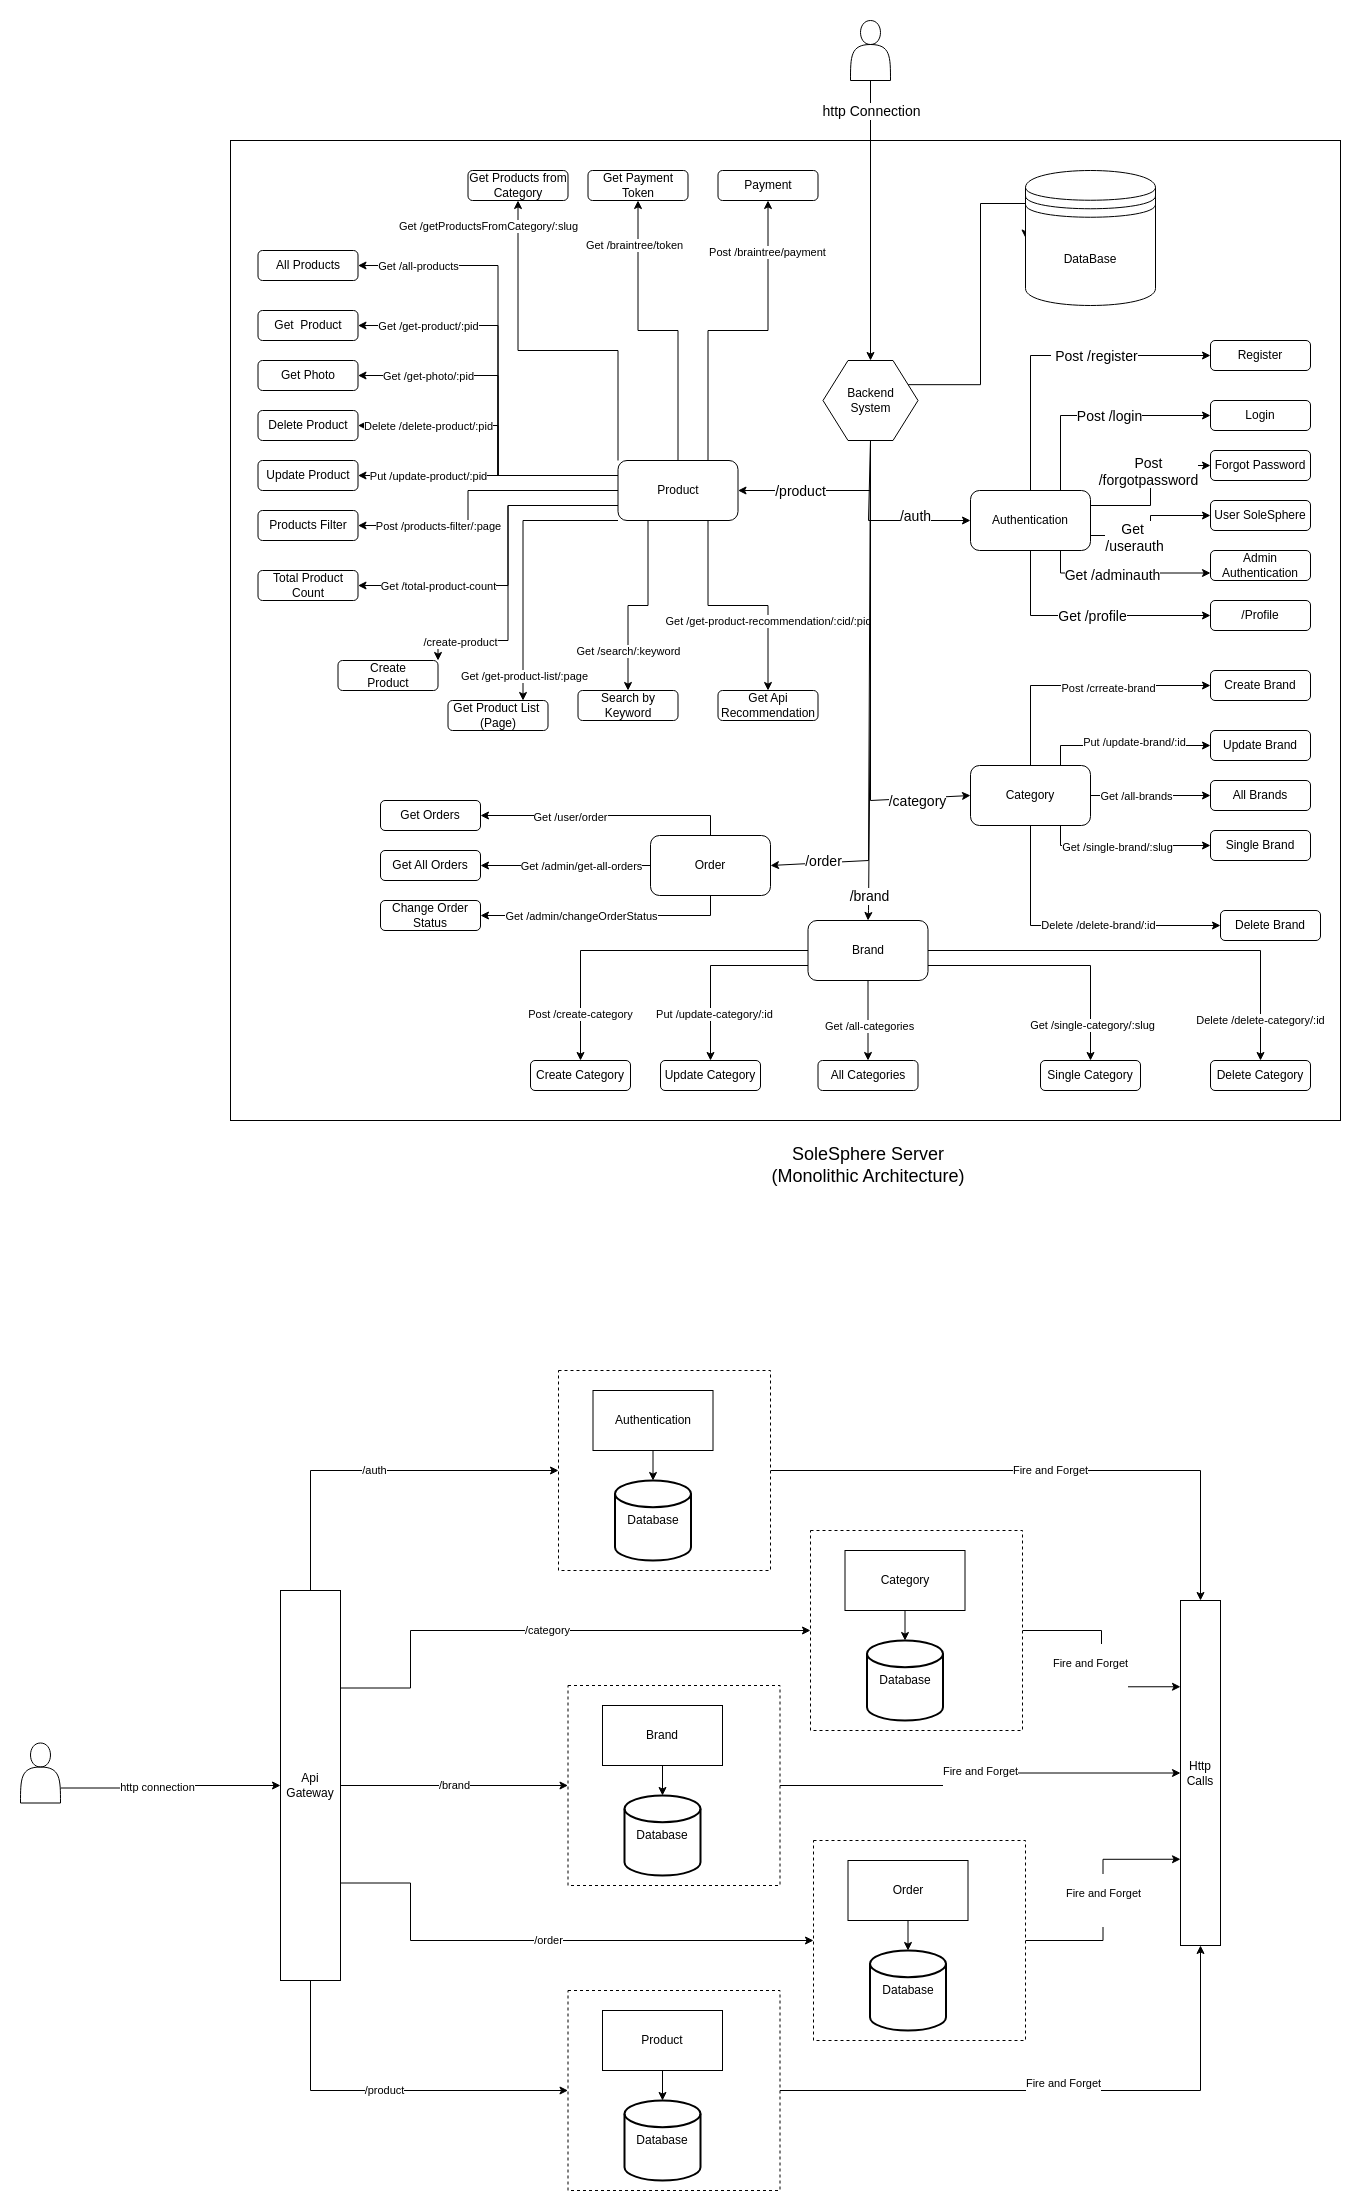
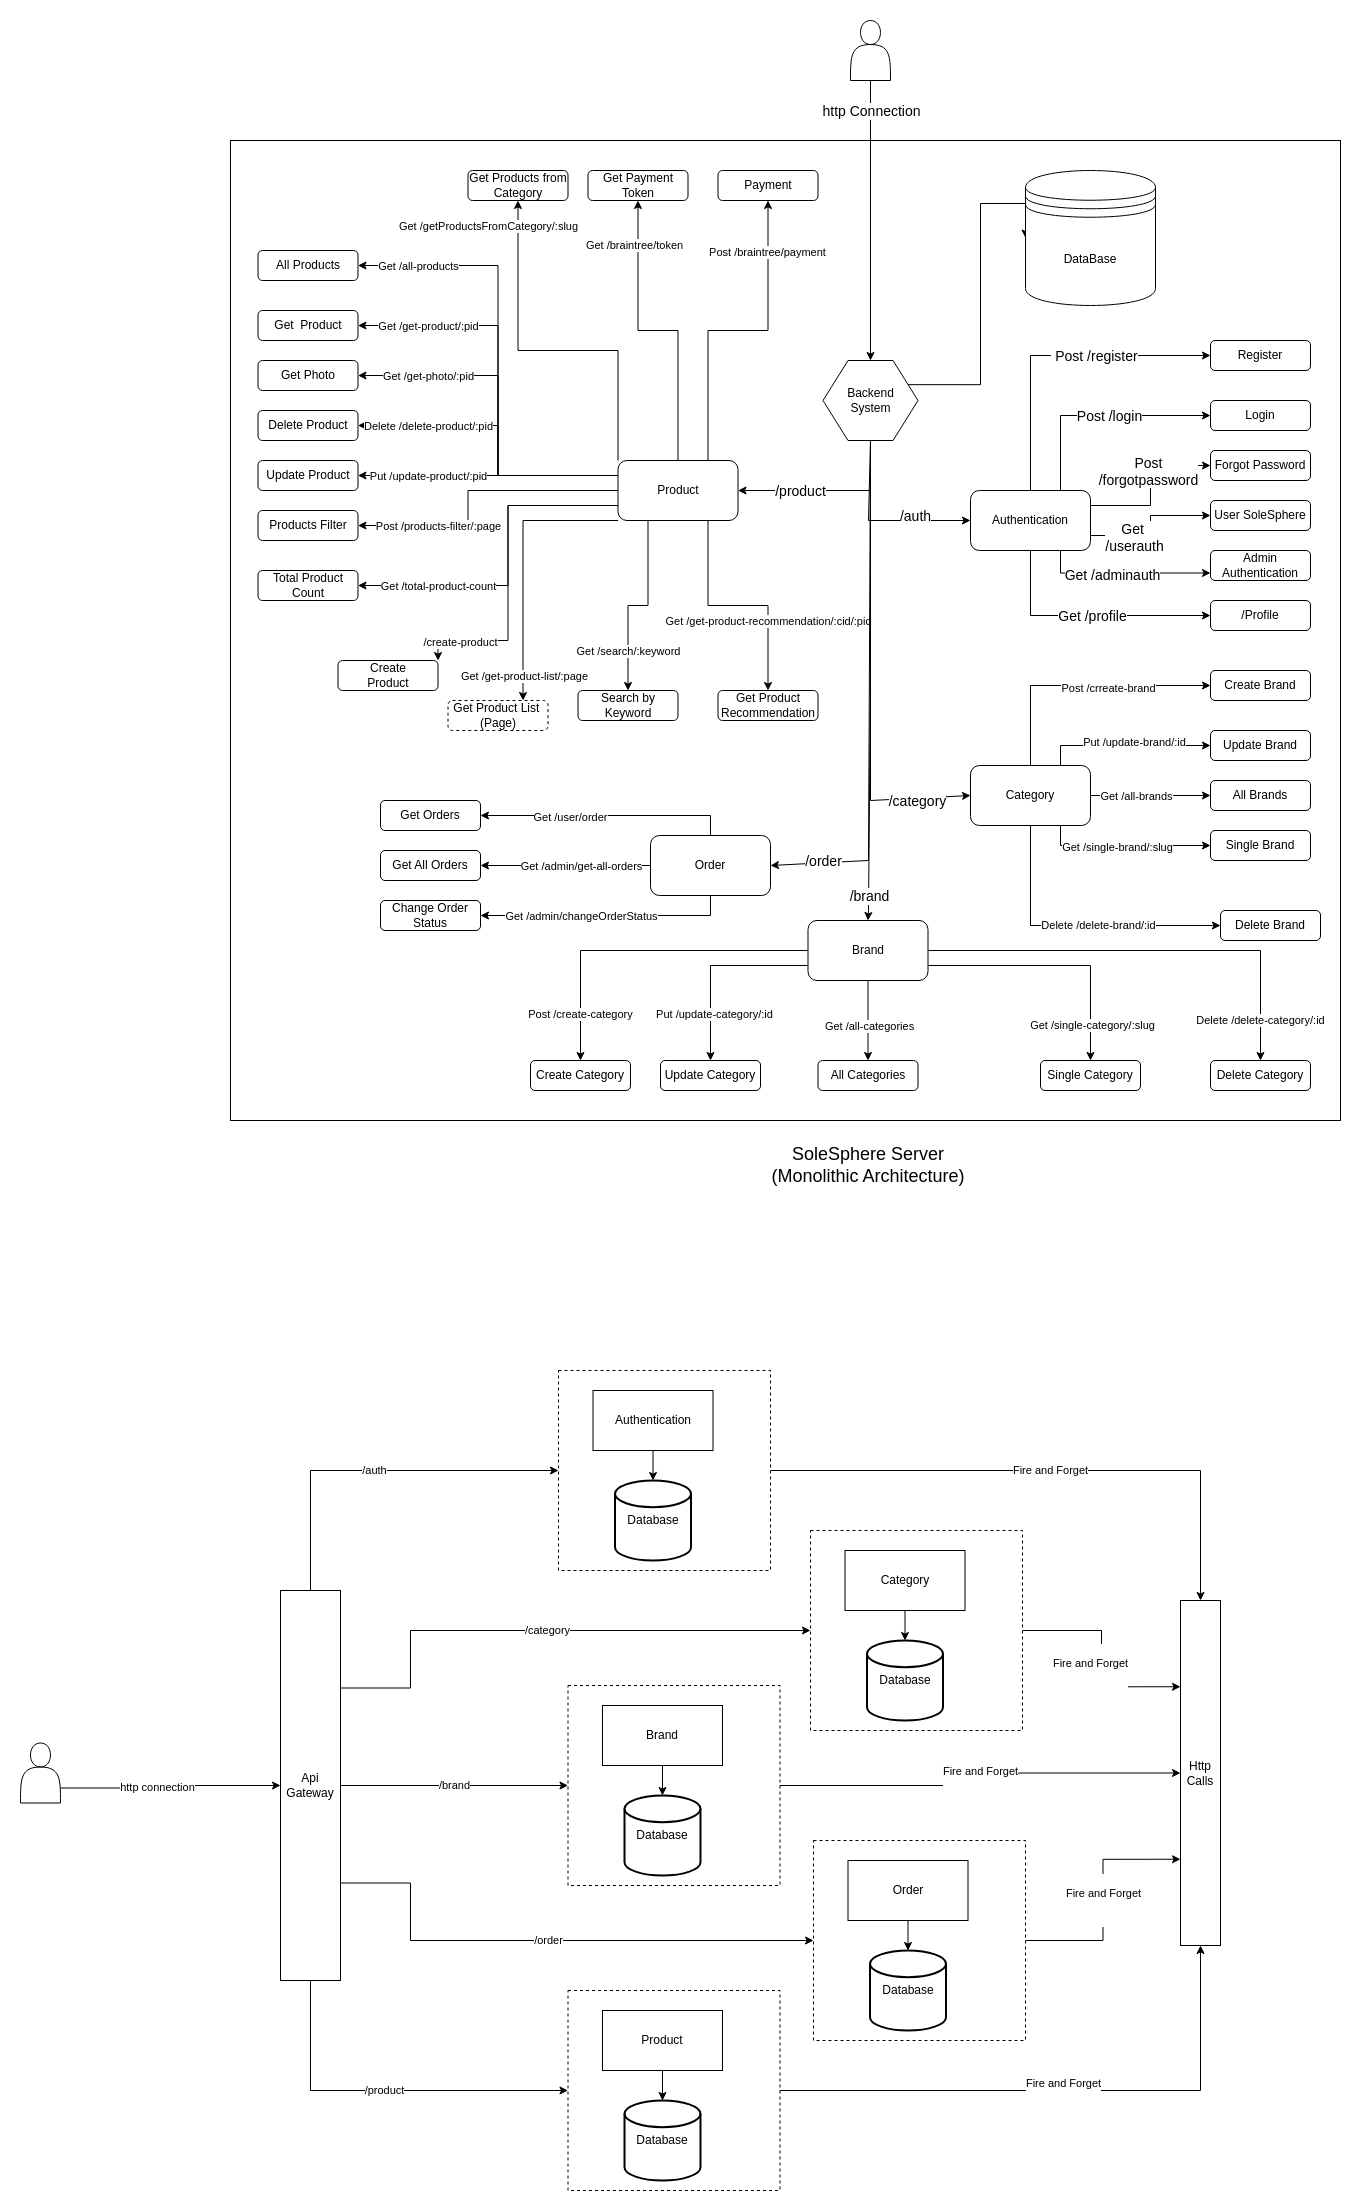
- <mxCell id="117" value="Get Api Recommendation" style="rounded=1;whiteSpace=wrap;html=1;" parent="1" vertex="1"><mxGeometry x="717.5" y="690" width="100" height="30" as="geometry" /></mxCell>
+ <mxCell id="117" value="Get Product Recommendation" style="rounded=1;whiteSpace=wrap;html=1;" parent="1" vertex="1"><mxGeometry x="717.5" y="690" width="100" height="30" as="geometry" /></mxCell>
- <mxCell id="115" value="Get Product List&amp;nbsp;&lt;div&gt;(Page)&lt;/div&gt;" style="rounded=1;whiteSpace=wrap;html=1;" parent="1" vertex="1"><mxGeometry x="447.5" y="700" width="100" height="30" as="geometry" /></mxCell>
+ <mxCell id="115" value="Get Product List&amp;nbsp;&lt;div&gt;(Page)&lt;/div&gt;" style="rounded=1;whiteSpace=wrap;html=1;dashed=1;" parent="1" vertex="1"><mxGeometry x="447.5" y="700" width="100" height="30" as="geometry" /></mxCell>
